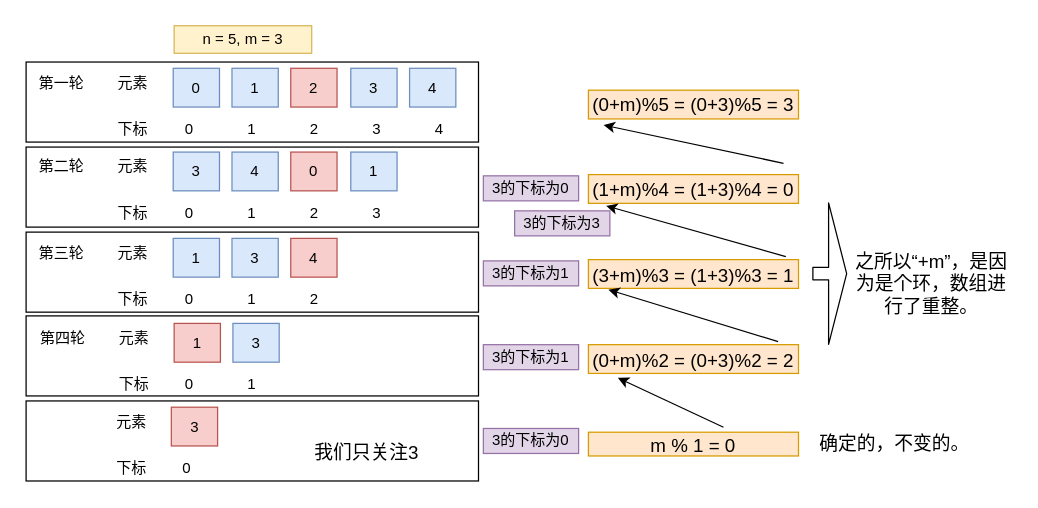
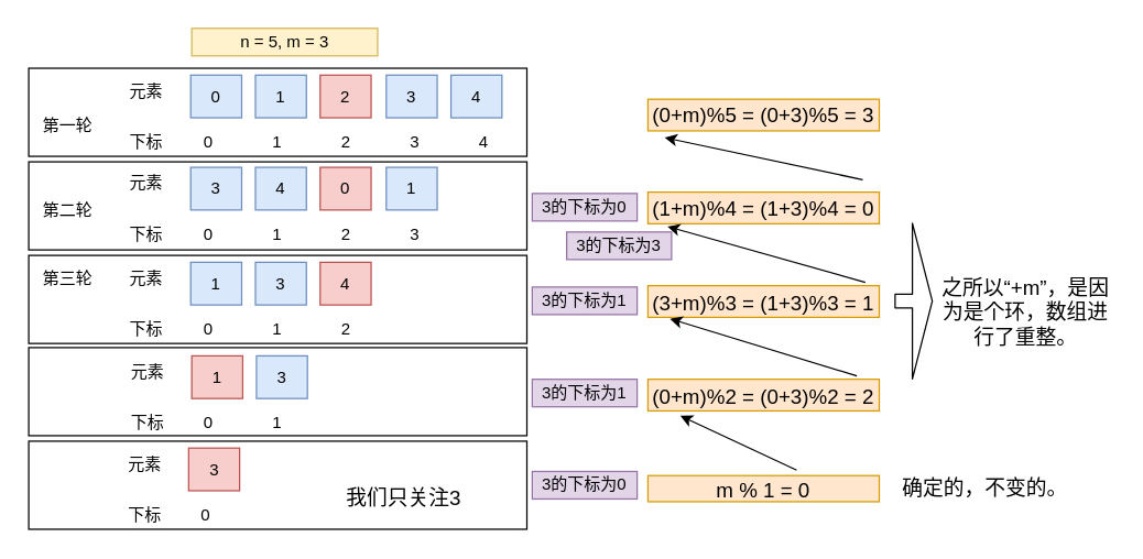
- <mxCell id="7" value="n = 5, m = 3" style="text;html=1;strokeColor=#d6b656;fillColor=#fff2cc;align=center;verticalAlign=middle;whiteSpace=wrap;rounded=0;" vertex="1" parent="1"><mxGeometry x="138.75" y="20" width="110" height="22" as="geometry" /></mxCell>
+ <mxCell id="7" value="n = 5, m = 3" style="text;html=1;strokeColor=#d6b656;fillColor=#fff2cc;align=center;verticalAlign=middle;whiteSpace=wrap;rounded=0;" vertex="1" parent="1"><mxGeometry x="138.75" y="20" width="135" height="20" as="geometry" /></mxCell>
- <mxCell id="15" value="第一轮" style="text;html=1;strokeColor=none;fillColor=none;align=center;verticalAlign=middle;whiteSpace=wrap;rounded=0;" vertex="1" parent="1"><mxGeometry x="29" y="56" width="40" height="20" as="geometry" /></mxCell>
+ <mxCell id="15" value="第一轮" style="text;html=1;strokeColor=none;fillColor=none;align=center;verticalAlign=middle;whiteSpace=wrap;rounded=0;" vertex="1" parent="1"><mxGeometry x="29" y="81" width="40" height="20" as="geometry" /></mxCell>
- <mxCell id="25" value="第二轮" style="text;html=1;strokeColor=none;fillColor=none;align=center;verticalAlign=middle;whiteSpace=wrap;rounded=0;" vertex="1" parent="1"><mxGeometry x="29" y="123" width="40" height="20" as="geometry" /></mxCell>
+ <mxCell id="25" value="第二轮" style="text;html=1;strokeColor=none;fillColor=none;align=center;verticalAlign=middle;whiteSpace=wrap;rounded=0;" vertex="1" parent="1"><mxGeometry x="29" y="143" width="40" height="20" as="geometry" /></mxCell>
- <mxCell id="42" value="第四轮" style="text;html=1;strokeColor=none;fillColor=none;align=center;verticalAlign=middle;whiteSpace=wrap;rounded=0;" vertex="1" parent="1"><mxGeometry x="29.75" y="260" width="40" height="20" as="geometry" /></mxCell>
